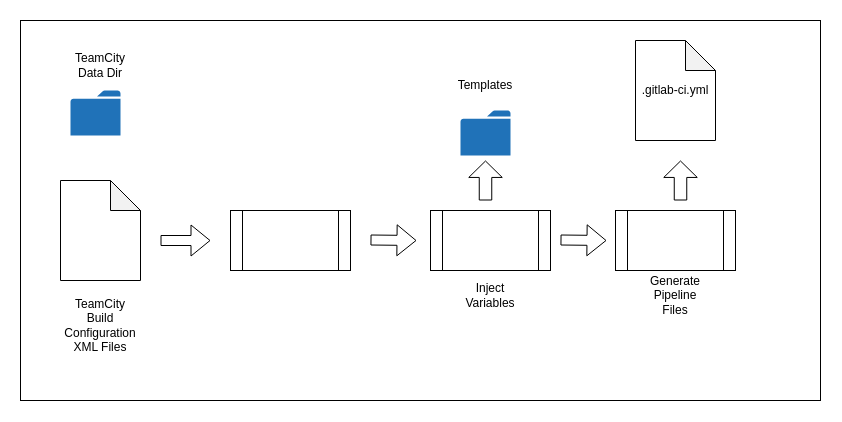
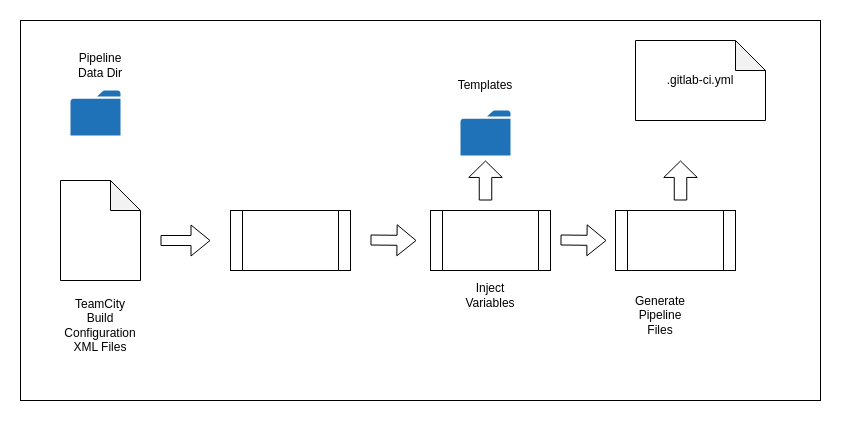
- <mxCell id="9" value="TeamCity&lt;br&gt;Data Dir" style="text;align=center;html=1;verticalAlign=middle;whiteSpace=wrap;rounded=0;labelBackgroundColor=none;" parent="1" vertex="1"><mxGeometry x="70" y="50" width="60" height="30" as="geometry" /></mxCell>
+ <mxCell id="9" value="Pipeline&lt;br&gt;Data Dir" style="text;align=center;html=1;verticalAlign=middle;whiteSpace=wrap;rounded=0;labelBackgroundColor=none;" parent="1" vertex="1"><mxGeometry x="70" y="50" width="60" height="30" as="geometry" /></mxCell>
- <mxCell id="19" value=".gitlab-ci.yml" style="shape=note;whiteSpace=wrap;html=1;backgroundOutline=1;darkOpacity=0.05;" parent="1" vertex="1"><mxGeometry x="635" y="40" width="80" height="100" as="geometry" /></mxCell>
+ <mxCell id="19" value=".gitlab-ci.yml" style="shape=note;whiteSpace=wrap;html=1;backgroundOutline=1;darkOpacity=0.05;" parent="1" vertex="1"><mxGeometry x="635" y="40" width="130" height="80" as="geometry" /></mxCell>
- <mxCell id="16" value="Generate Pipeline Files" style="text;strokeColor=none;align=center;fillColor=none;html=1;verticalAlign=middle;whiteSpace=wrap;rounded=0;" parent="1" vertex="1"><mxGeometry x="645" y="280" width="60" height="30" as="geometry" /></mxCell>
+ <mxCell id="16" value="Generate Pipeline Files" style="text;strokeColor=none;align=center;fillColor=none;html=1;verticalAlign=middle;whiteSpace=wrap;rounded=0;" parent="1" vertex="1"><mxGeometry x="630" y="300" width="60" height="30" as="geometry" /></mxCell>
